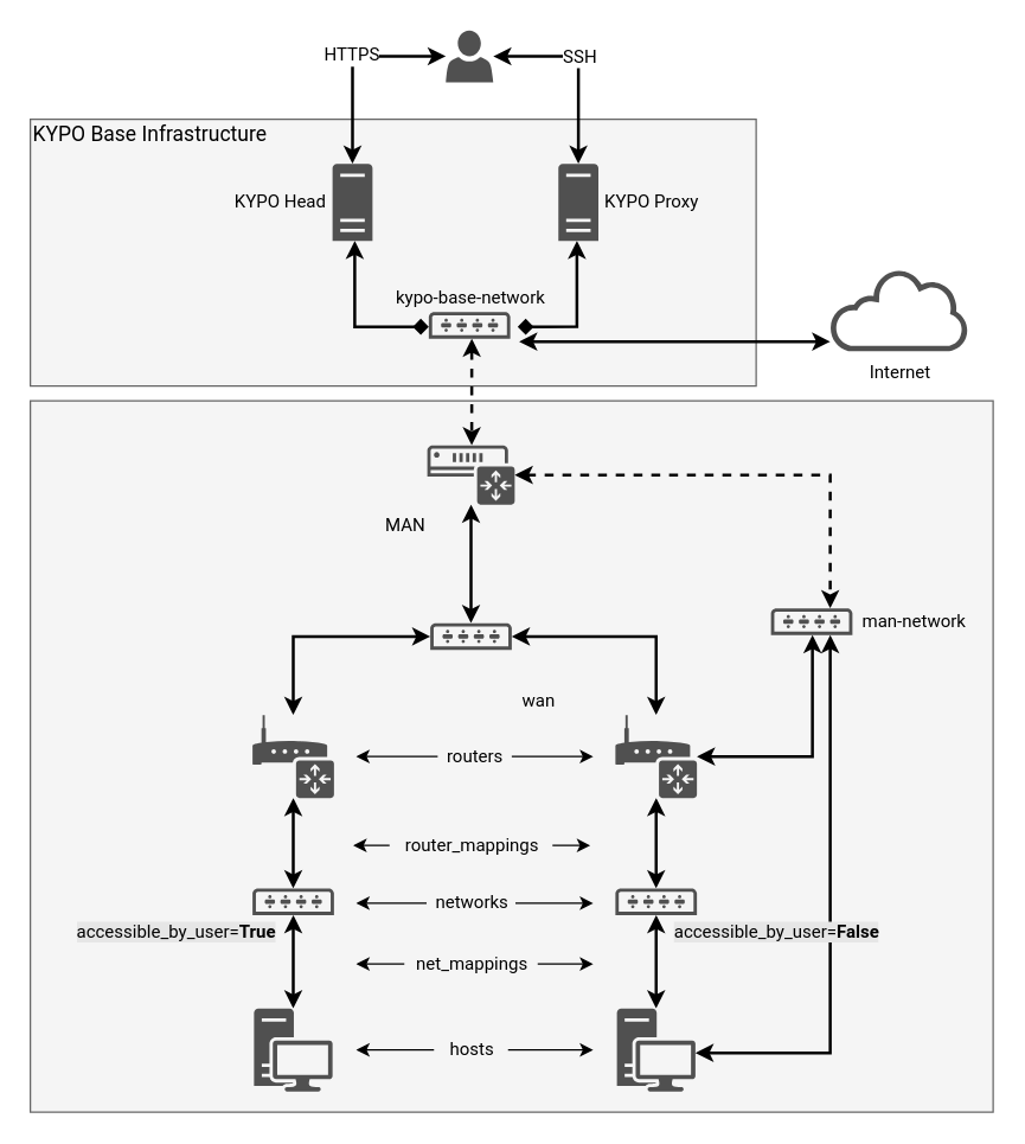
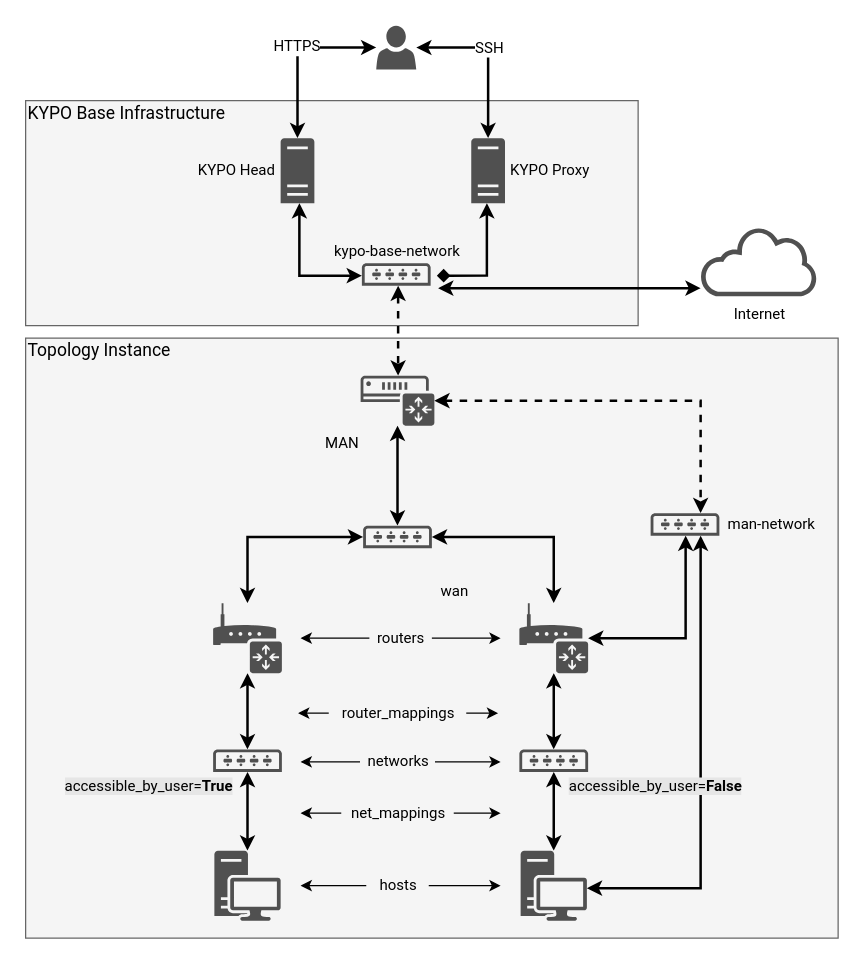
- <mxCell id="27" style="edgeStyle=orthogonalEdgeStyle;rounded=0;orthogonalLoop=1;jettySize=auto;html=1;startArrow=classic;startFill=1;endArrow=diamond;endFill=1;strokeColor=#000000;strokeWidth=2;fontColor=#000000;fontFamily=Roboto;fontSource=https%3A%2F%2Ffonts.googleapis.com%2Fcss%3Ffamily%3DRoboto;fontSize=12;" parent="7" source="17" target="16" edge="1"><mxGeometry relative="1" as="geometry"><mxPoint x="279" y="220" as="targetPoint" /><Array as="points"><mxPoint x="239" y="220" /></Array></mxGeometry></mxCell>
+ <mxCell id="27" style="edgeStyle=orthogonalEdgeStyle;rounded=0;orthogonalLoop=1;jettySize=auto;html=1;startArrow=classic;startFill=1;endArrow=classic;endFill=1;strokeColor=#000000;strokeWidth=2;fontColor=#000000;fontFamily=Roboto;fontSource=https%3A%2F%2Ffonts.googleapis.com%2Fcss%3Ffamily%3DRoboto;fontSize=12;" parent="7" source="17" target="16" edge="1"><mxGeometry relative="1" as="geometry"><mxPoint x="279" y="220" as="targetPoint" /><Array as="points"><mxPoint x="239" y="220" /></Array></mxGeometry></mxCell>
+ <mxCell id="55" value="Topology Instance" style="text;html=1;align=left;verticalAlign=middle;resizable=0;points=[];autosize=1;fontSize=14;fontColor=none;fontFamily=Roboto;fontSource=https%3A%2F%2Ffonts.googleapis.com%2Fcss%3Ffamily%3DRoboto;" parent="7" vertex="1"><mxGeometry x="20" y="270" width="130" height="20" as="geometry" /></mxCell>
